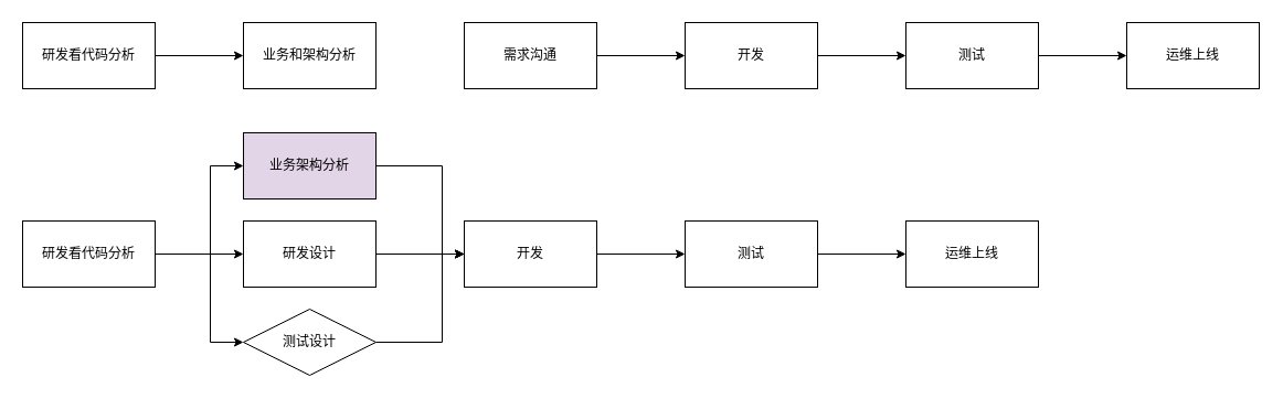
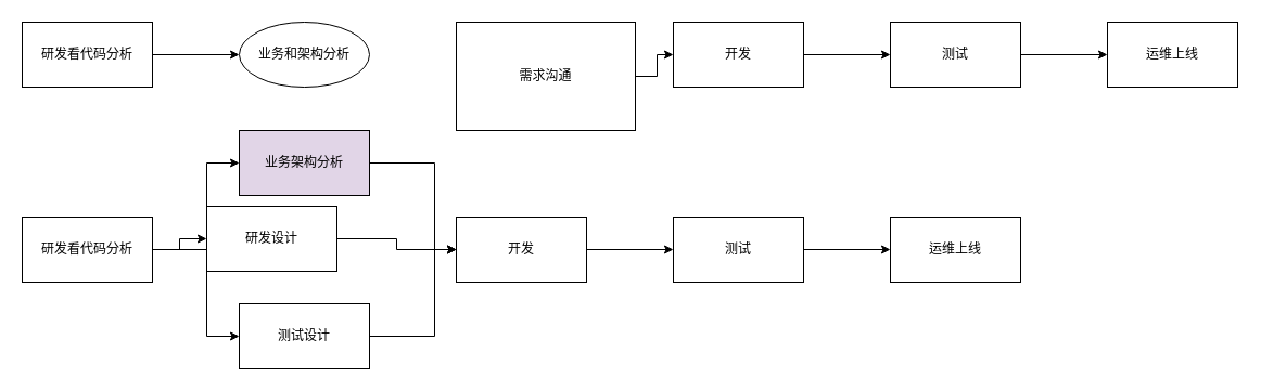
- <mxCell id="4" value="业务和架构分析" style="rounded=0;whiteSpace=wrap;html=1;" vertex="1" parent="1"><mxGeometry x="220" y="20" width="120" height="60" as="geometry" /></mxCell>
+ <mxCell id="4" value="业务和架构分析" style="ellipse;whiteSpace=wrap;html=1;" vertex="1" parent="1"><mxGeometry x="220" y="20" width="120" height="60" as="geometry" /></mxCell>
- <mxCell id="6" value="需求沟通" style="rounded=0;whiteSpace=wrap;html=1;" vertex="1" parent="1"><mxGeometry x="420" y="20" width="120" height="60" as="geometry" /></mxCell>
+ <mxCell id="6" value="需求沟通" style="rounded=0;whiteSpace=wrap;html=1;" vertex="1" parent="1"><mxGeometry x="420" y="20" width="165" height="100" as="geometry" /></mxCell>
- <mxCell id="21" value="研发设计" style="whiteSpace=wrap;html=1;rounded=0;" vertex="1" parent="1"><mxGeometry x="220" y="200" width="120" height="60" as="geometry" /></mxCell>
+ <mxCell id="21" value="研发设计" style="whiteSpace=wrap;html=1;rounded=0;" vertex="1" parent="1"><mxGeometry x="190" y="190" width="120" height="60" as="geometry" /></mxCell>
- <mxCell id="19" value="测试设计" style="rhombus;whiteSpace=wrap;html=1;" vertex="1" parent="1"><mxGeometry x="220" y="280" width="120" height="60" as="geometry" /></mxCell>
+ <mxCell id="19" value="测试设计" style="whiteSpace=wrap;html=1;rounded=0;" vertex="1" parent="1"><mxGeometry x="220" y="280" width="120" height="60" as="geometry" /></mxCell>
